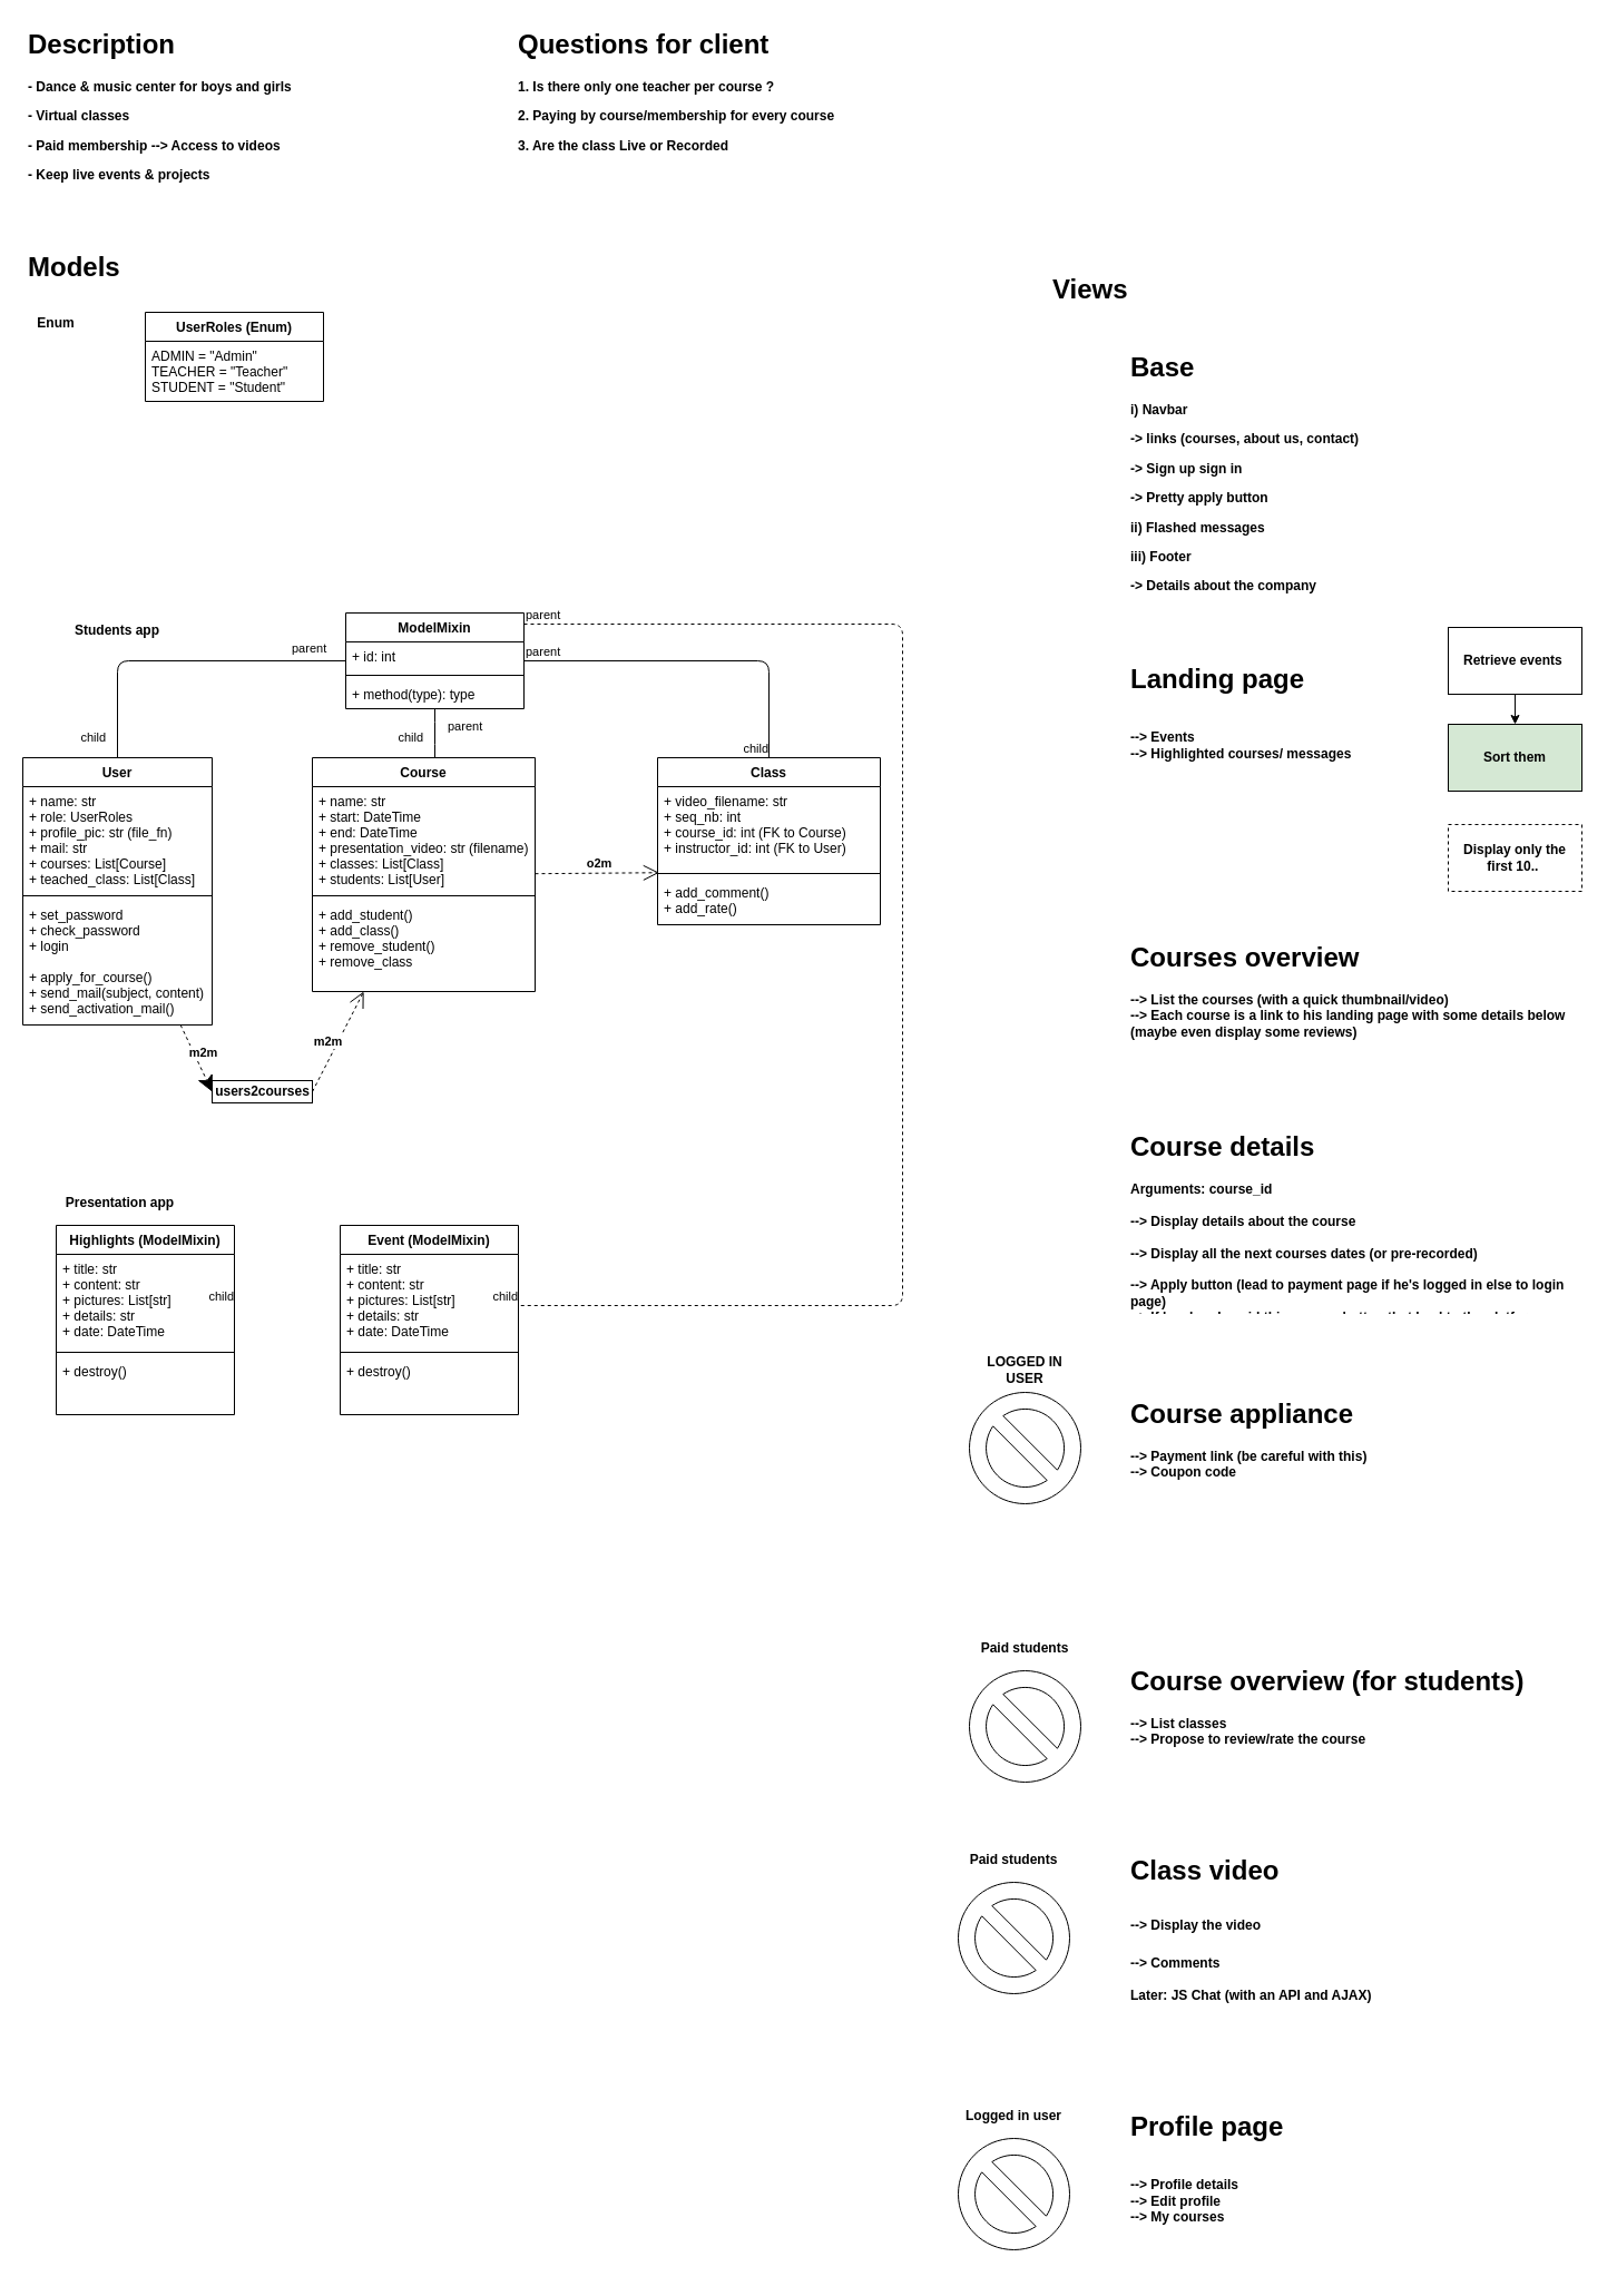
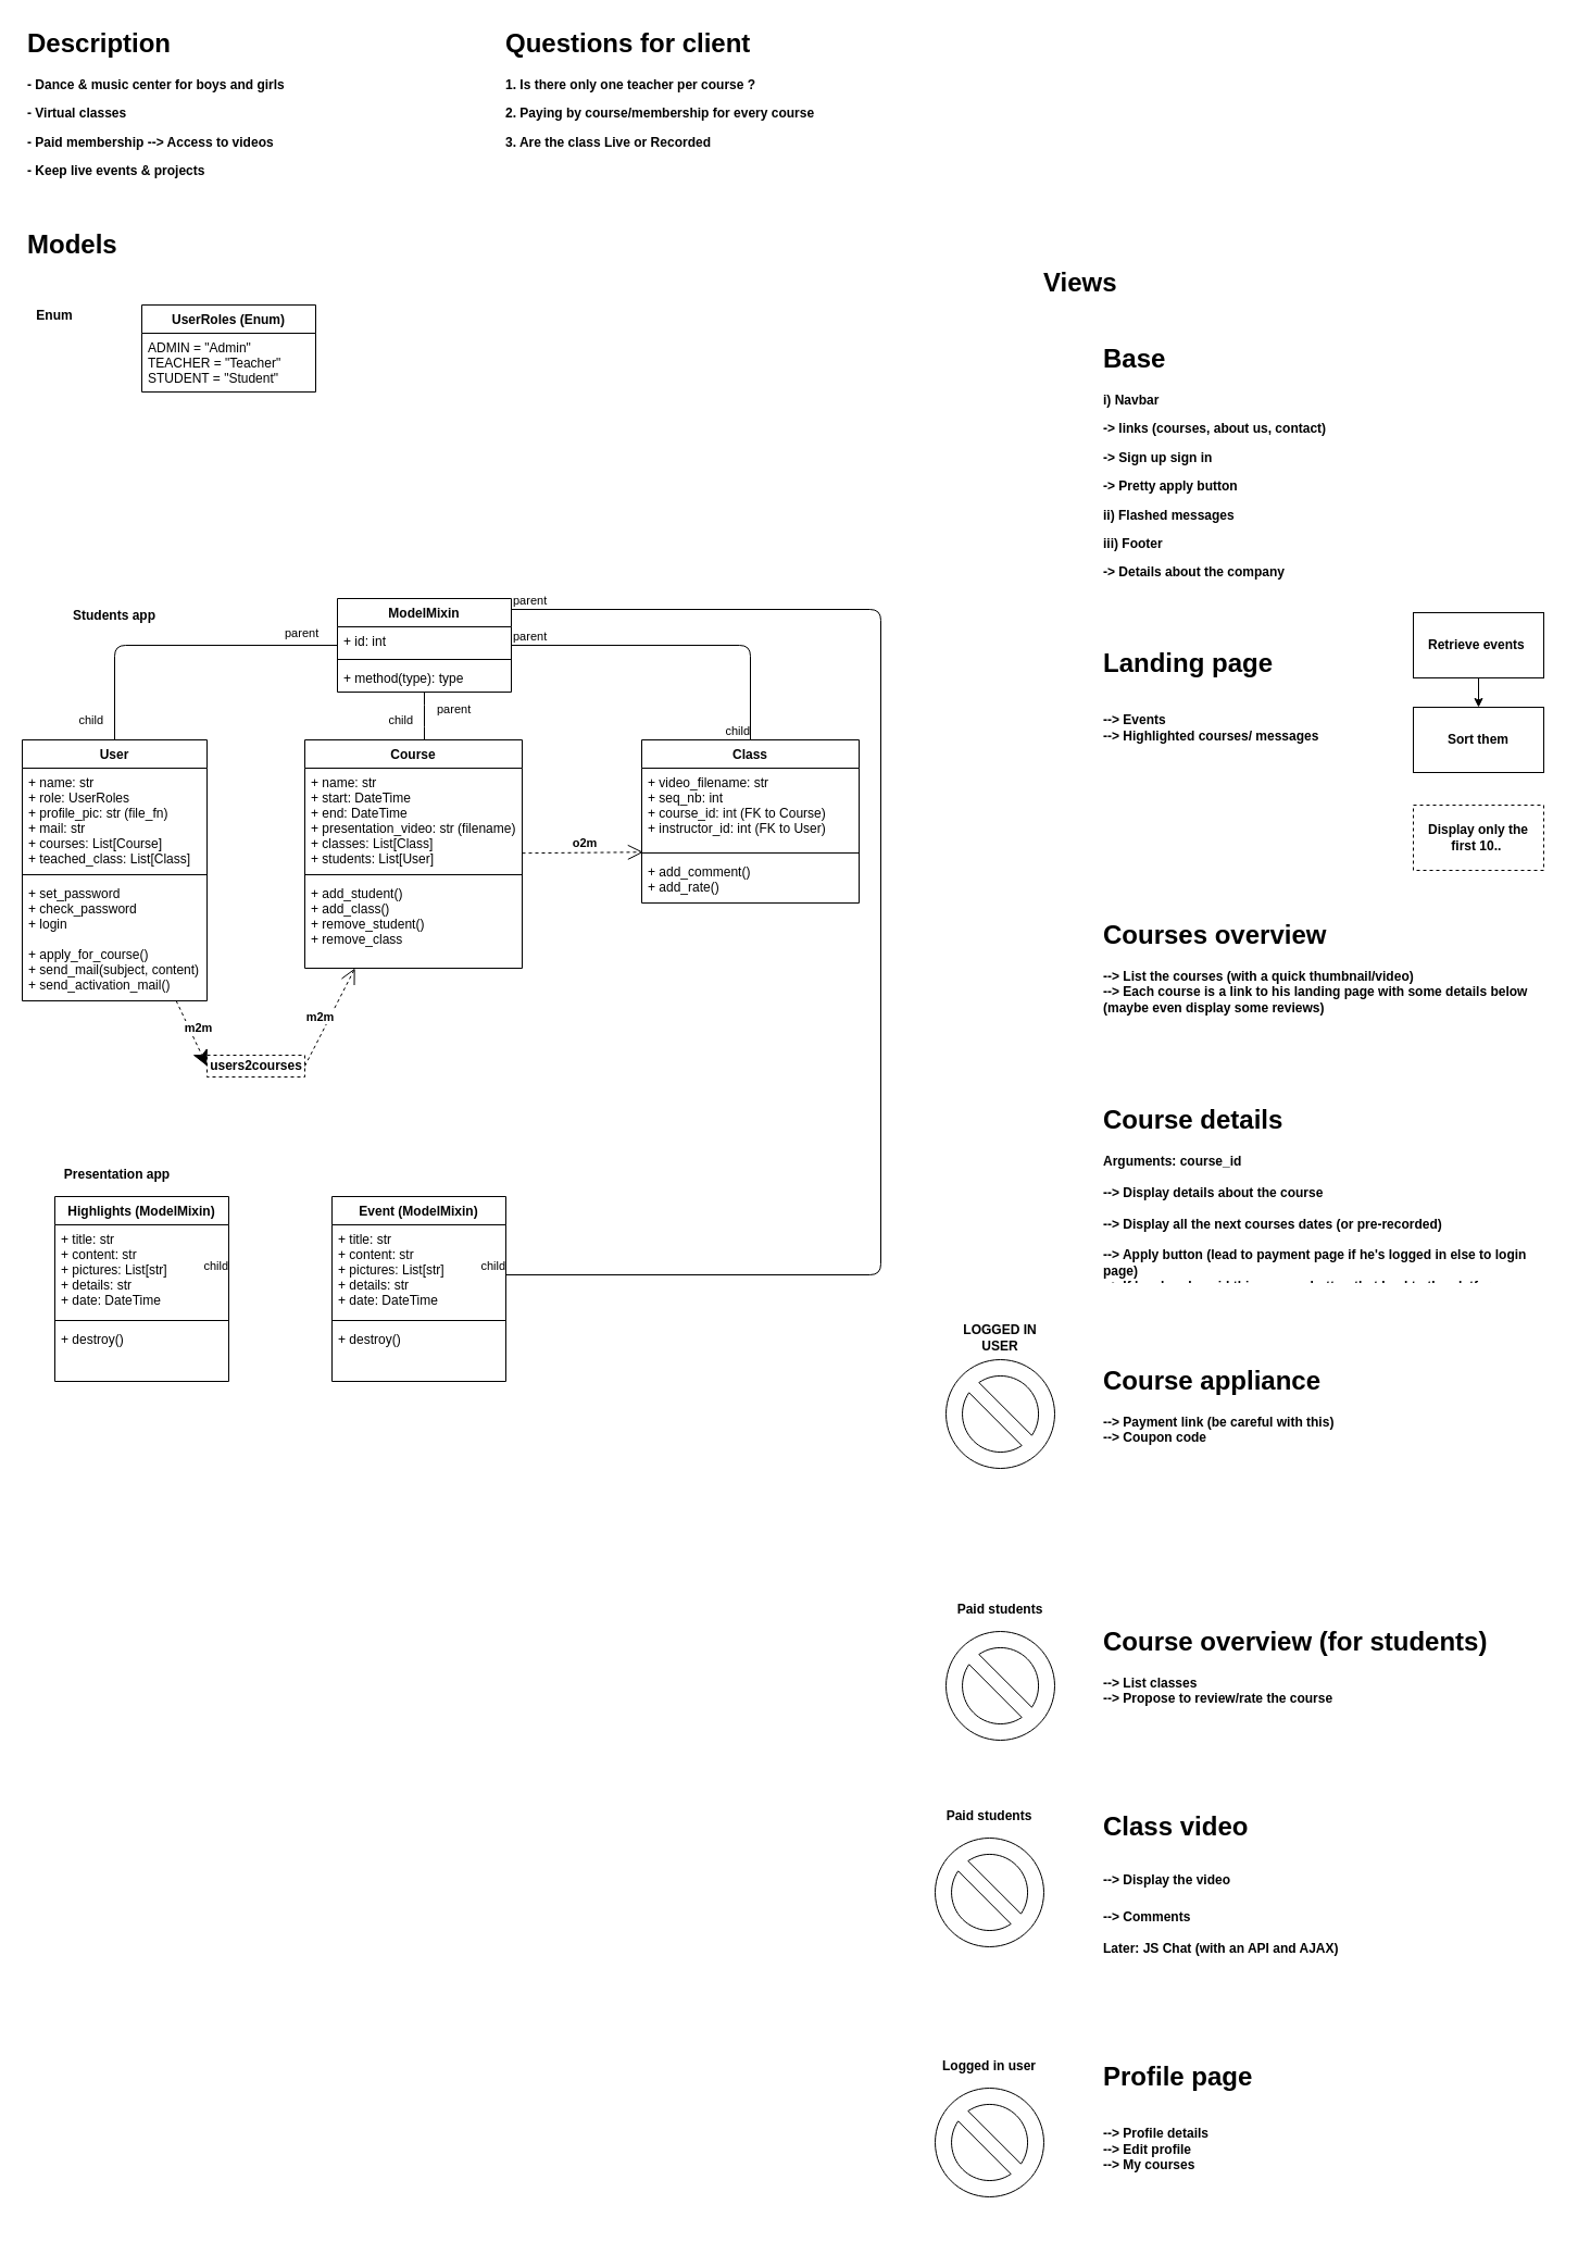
- <mxCell id="3" value="&lt;h1&gt;Models&lt;/h1&gt;&lt;div&gt;&lt;br&gt;&lt;/div&gt;" style="text;html=1;strokeColor=none;fillColor=none;spacing=5;spacingTop=-20;whiteSpace=wrap;overflow=hidden;rounded=0;fontStyle=1" vertex="1" parent="1"><mxGeometry x="20" y="220" width="190" height="30" as="geometry" /></mxCell>
+ <mxCell id="3" value="&lt;h1&gt;Models&lt;/h1&gt;&lt;div&gt;&lt;br&gt;&lt;/div&gt;" style="text;html=1;strokeColor=none;fillColor=none;spacing=5;spacingTop=-20;whiteSpace=wrap;overflow=hidden;rounded=0;fontStyle=1" vertex="1" parent="1"><mxGeometry x="20" y="205" width="190" height="30" as="geometry" /></mxCell>
- <mxCell id="43" value="&lt;h1&gt;Views&lt;/h1&gt;&lt;div&gt;&lt;br&gt;&lt;/div&gt;" style="text;html=1;strokeColor=none;fillColor=none;spacing=5;spacingTop=-20;whiteSpace=wrap;overflow=hidden;rounded=0;fontStyle=1" vertex="1" parent="1"><mxGeometry x="940" y="240" width="190" height="30" as="geometry" /></mxCell>
+ <mxCell id="43" value="&lt;h1&gt;Views&lt;/h1&gt;&lt;div&gt;&lt;br&gt;&lt;/div&gt;" style="text;html=1;strokeColor=none;fillColor=none;spacing=5;spacingTop=-20;whiteSpace=wrap;overflow=hidden;rounded=0;fontStyle=1" vertex="1" parent="1"><mxGeometry x="955" y="240" width="190" height="30" as="geometry" /></mxCell>
- <mxCell id="52" value="Sort them" style="whiteSpace=wrap;html=1;rounded=0;fontStyle=1;fillColor=#d5e8d4;" vertex="1" parent="1"><mxGeometry x="1300" y="650" width="120" height="60" as="geometry" /></mxCell>
+ <mxCell id="52" value="Sort them" style="whiteSpace=wrap;html=1;rounded=0;fontStyle=1" vertex="1" parent="1"><mxGeometry x="1300" y="650" width="120" height="60" as="geometry" /></mxCell>
- <mxCell id="35" value="" style="endArrow=none;html=1;edgeStyle=orthogonalEdgeStyle;fontStyle=1;dashed=1;" edge="1" parent="1" source="25" target="39"><mxGeometry relative="1" as="geometry"><mxPoint x="490" y="490" as="sourcePoint" /><mxPoint x="650" y="490" as="targetPoint" /><Array as="points"><mxPoint x="810" y="560" /><mxPoint x="810" y="1172" /></Array></mxGeometry></mxCell>
+ <mxCell id="35" value="" style="endArrow=none;html=1;edgeStyle=orthogonalEdgeStyle;fontStyle=1" edge="1" parent="1" source="25" target="39"><mxGeometry relative="1" as="geometry"><mxPoint x="490" y="490" as="sourcePoint" /><mxPoint x="650" y="490" as="targetPoint" /><Array as="points"><mxPoint x="810" y="560" /><mxPoint x="810" y="1172" /></Array></mxGeometry></mxCell>
- <mxCell id="12" value="users2courses" style="html=1;fontStyle=1" vertex="1" parent="1"><mxGeometry x="190" y="970" width="90" height="20" as="geometry" /></mxCell>
+ <mxCell id="12" value="users2courses" style="html=1;fontStyle=1;dashed=1;" vertex="1" parent="1"><mxGeometry x="190" y="970" width="90" height="20" as="geometry" /></mxCell>
